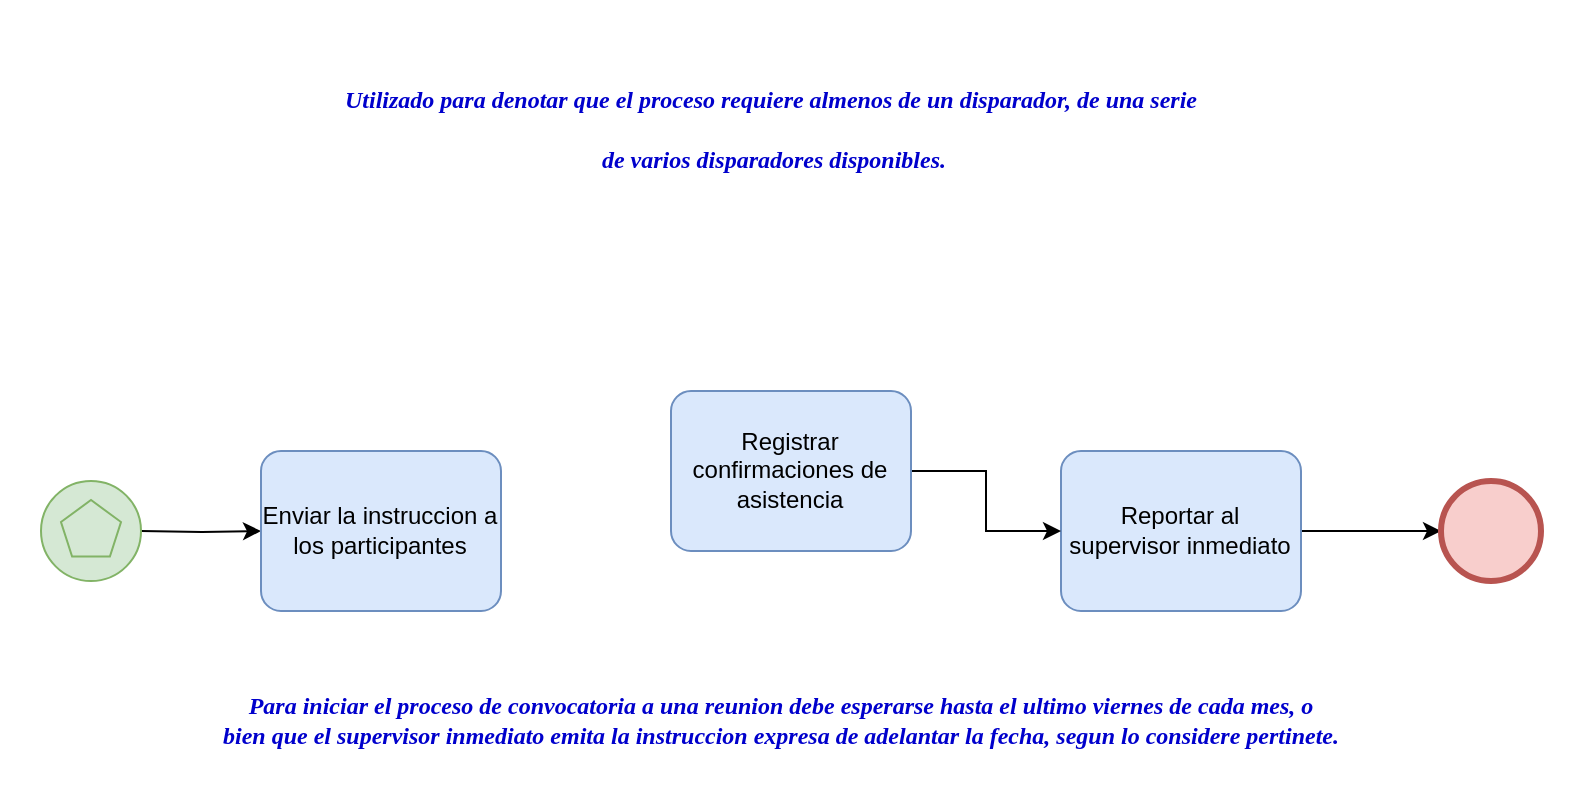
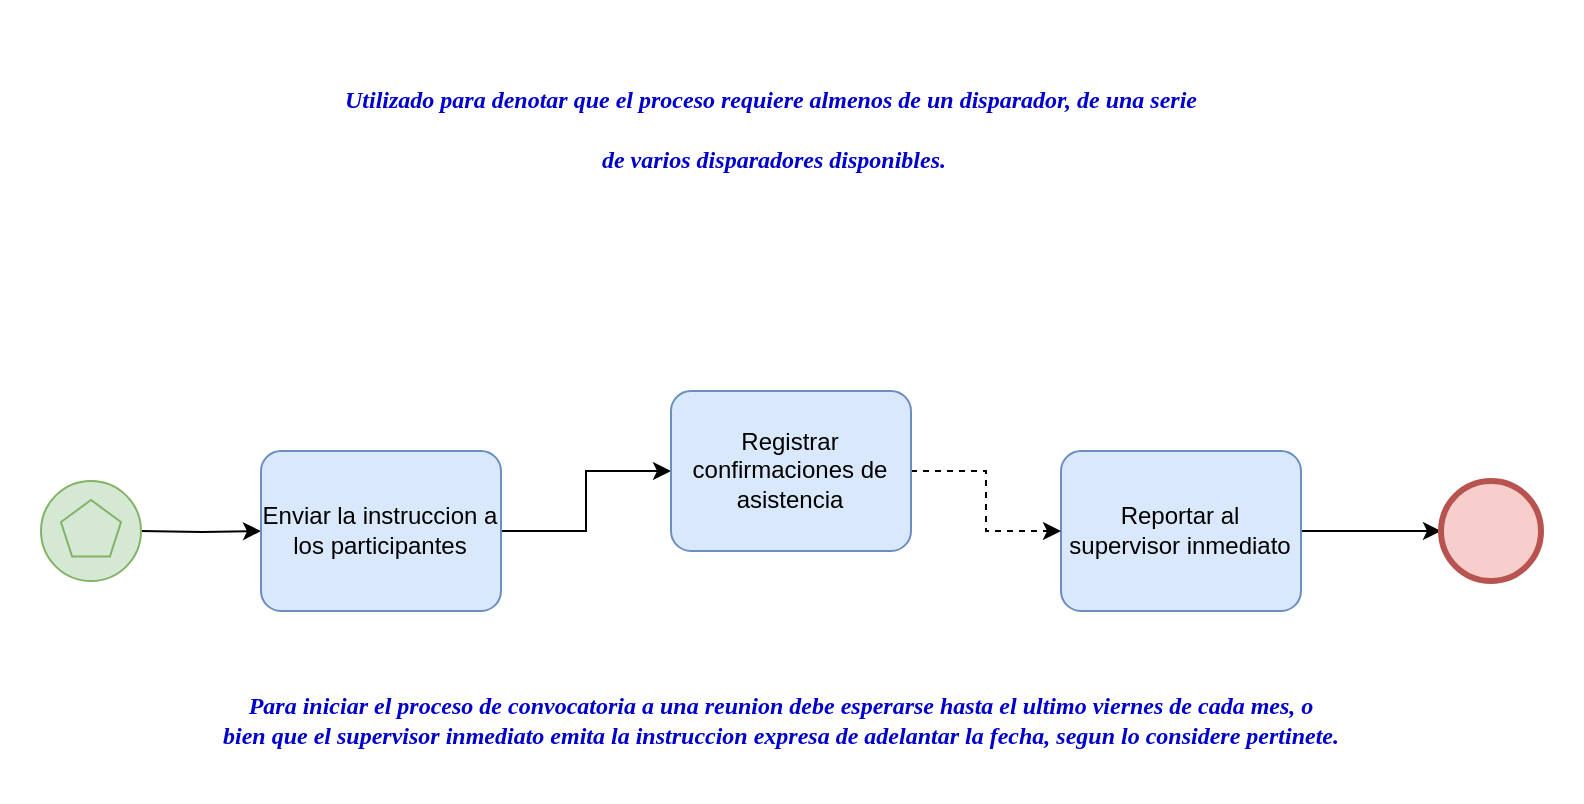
- <mxCell id="7" style="edgeStyle=orthogonalEdgeStyle;rounded=0;orthogonalLoop=1;jettySize=auto;html=1;" edge="1" parent="1" source="8" target="6"><mxGeometry relative="1" as="geometry" /></mxCell>
+ <mxCell id="7" style="edgeStyle=orthogonalEdgeStyle;rounded=0;orthogonalLoop=1;jettySize=auto;html=1;dashed=1;" edge="1" parent="1" source="8" target="6"><mxGeometry relative="1" as="geometry" /></mxCell>
+ <mxCell id="3" value="" style="edgeStyle=orthogonalEdgeStyle;rounded=0;orthogonalLoop=1;jettySize=auto;html=1;" edge="1" parent="1" source="4" target="8"><mxGeometry relative="1" as="geometry" /></mxCell>
